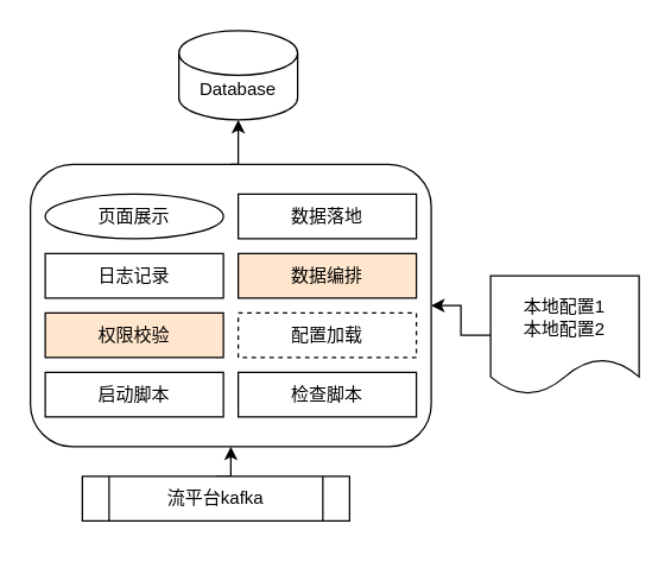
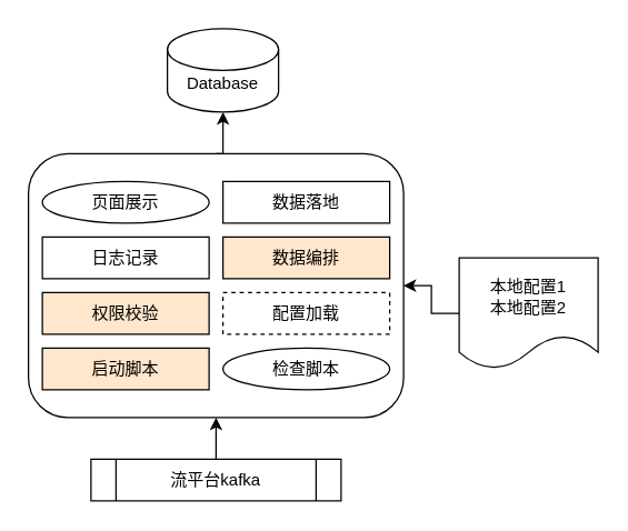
- <mxCell id="16" value="启动脚本" style="rounded=0;whiteSpace=wrap;html=1;" vertex="1" parent="1"><mxGeometry x="30" y="250" width="120" height="30" as="geometry" /></mxCell>
+ <mxCell id="16" value="启动脚本" style="rounded=0;whiteSpace=wrap;html=1;fillColor=#ffe6cc;" vertex="1" parent="1"><mxGeometry x="30" y="250" width="120" height="30" as="geometry" /></mxCell>
- <mxCell id="17" value="检查脚本" style="rounded=0;whiteSpace=wrap;html=1;" vertex="1" parent="1"><mxGeometry x="160" y="250" width="120" height="30" as="geometry" /></mxCell>
+ <mxCell id="17" value="检查脚本" style="ellipse;whiteSpace=wrap;html=1;" vertex="1" parent="1"><mxGeometry x="160" y="250" width="120" height="30" as="geometry" /></mxCell>
- <mxCell id="8" value="流平台kafka" style="shape=process;whiteSpace=wrap;html=1;backgroundOutline=1;" vertex="1" parent="1"><mxGeometry x="55" y="320" width="180" height="30" as="geometry" /></mxCell>
+ <mxCell id="8" value="流平台kafka" style="shape=process;whiteSpace=wrap;html=1;backgroundOutline=1;" vertex="1" parent="1"><mxGeometry x="65" y="330" width="180" height="30" as="geometry" /></mxCell>
